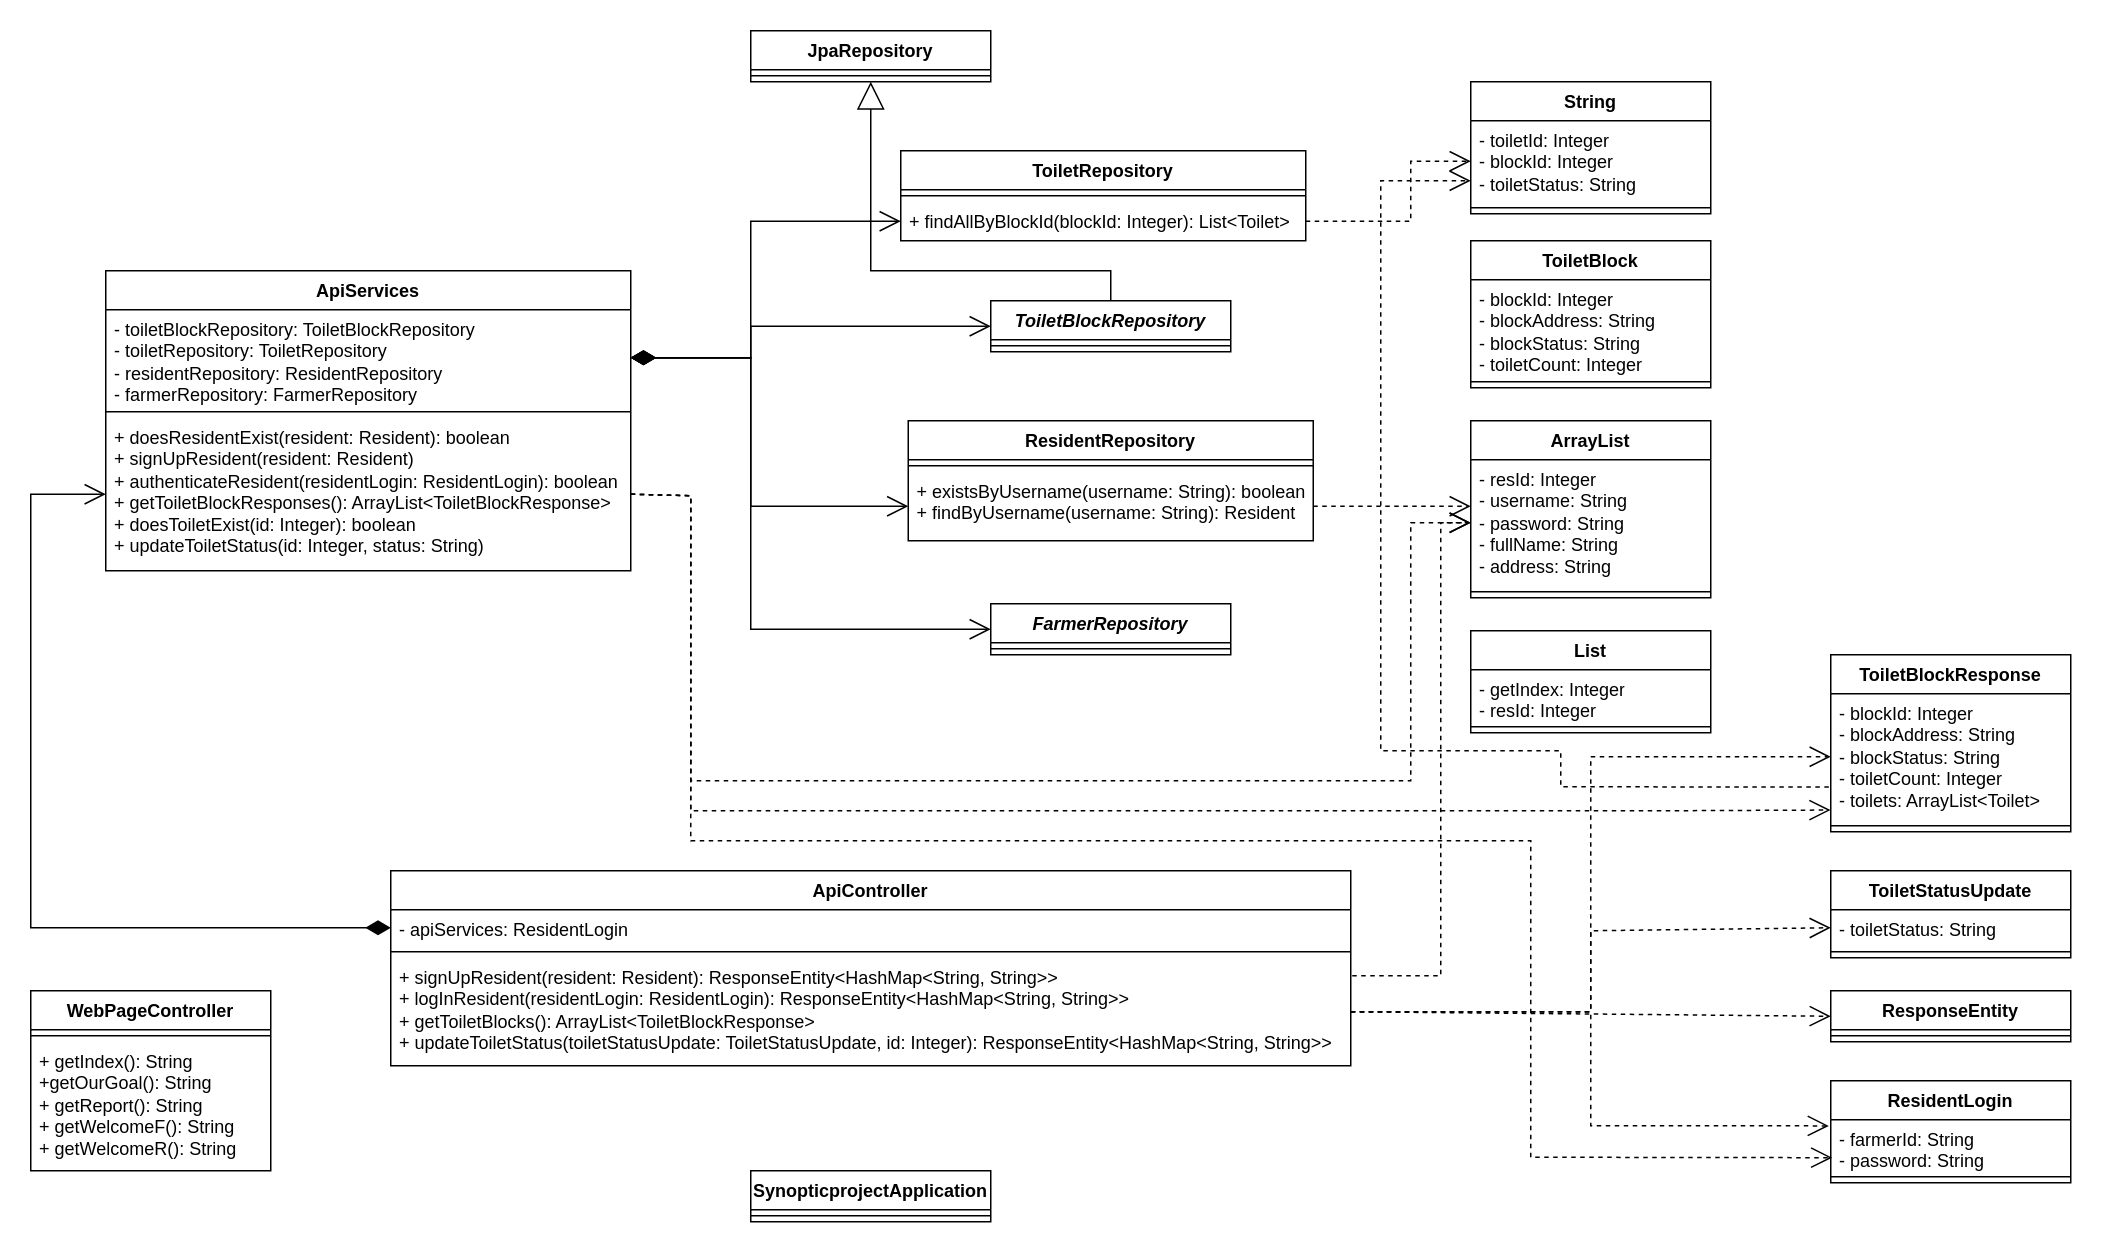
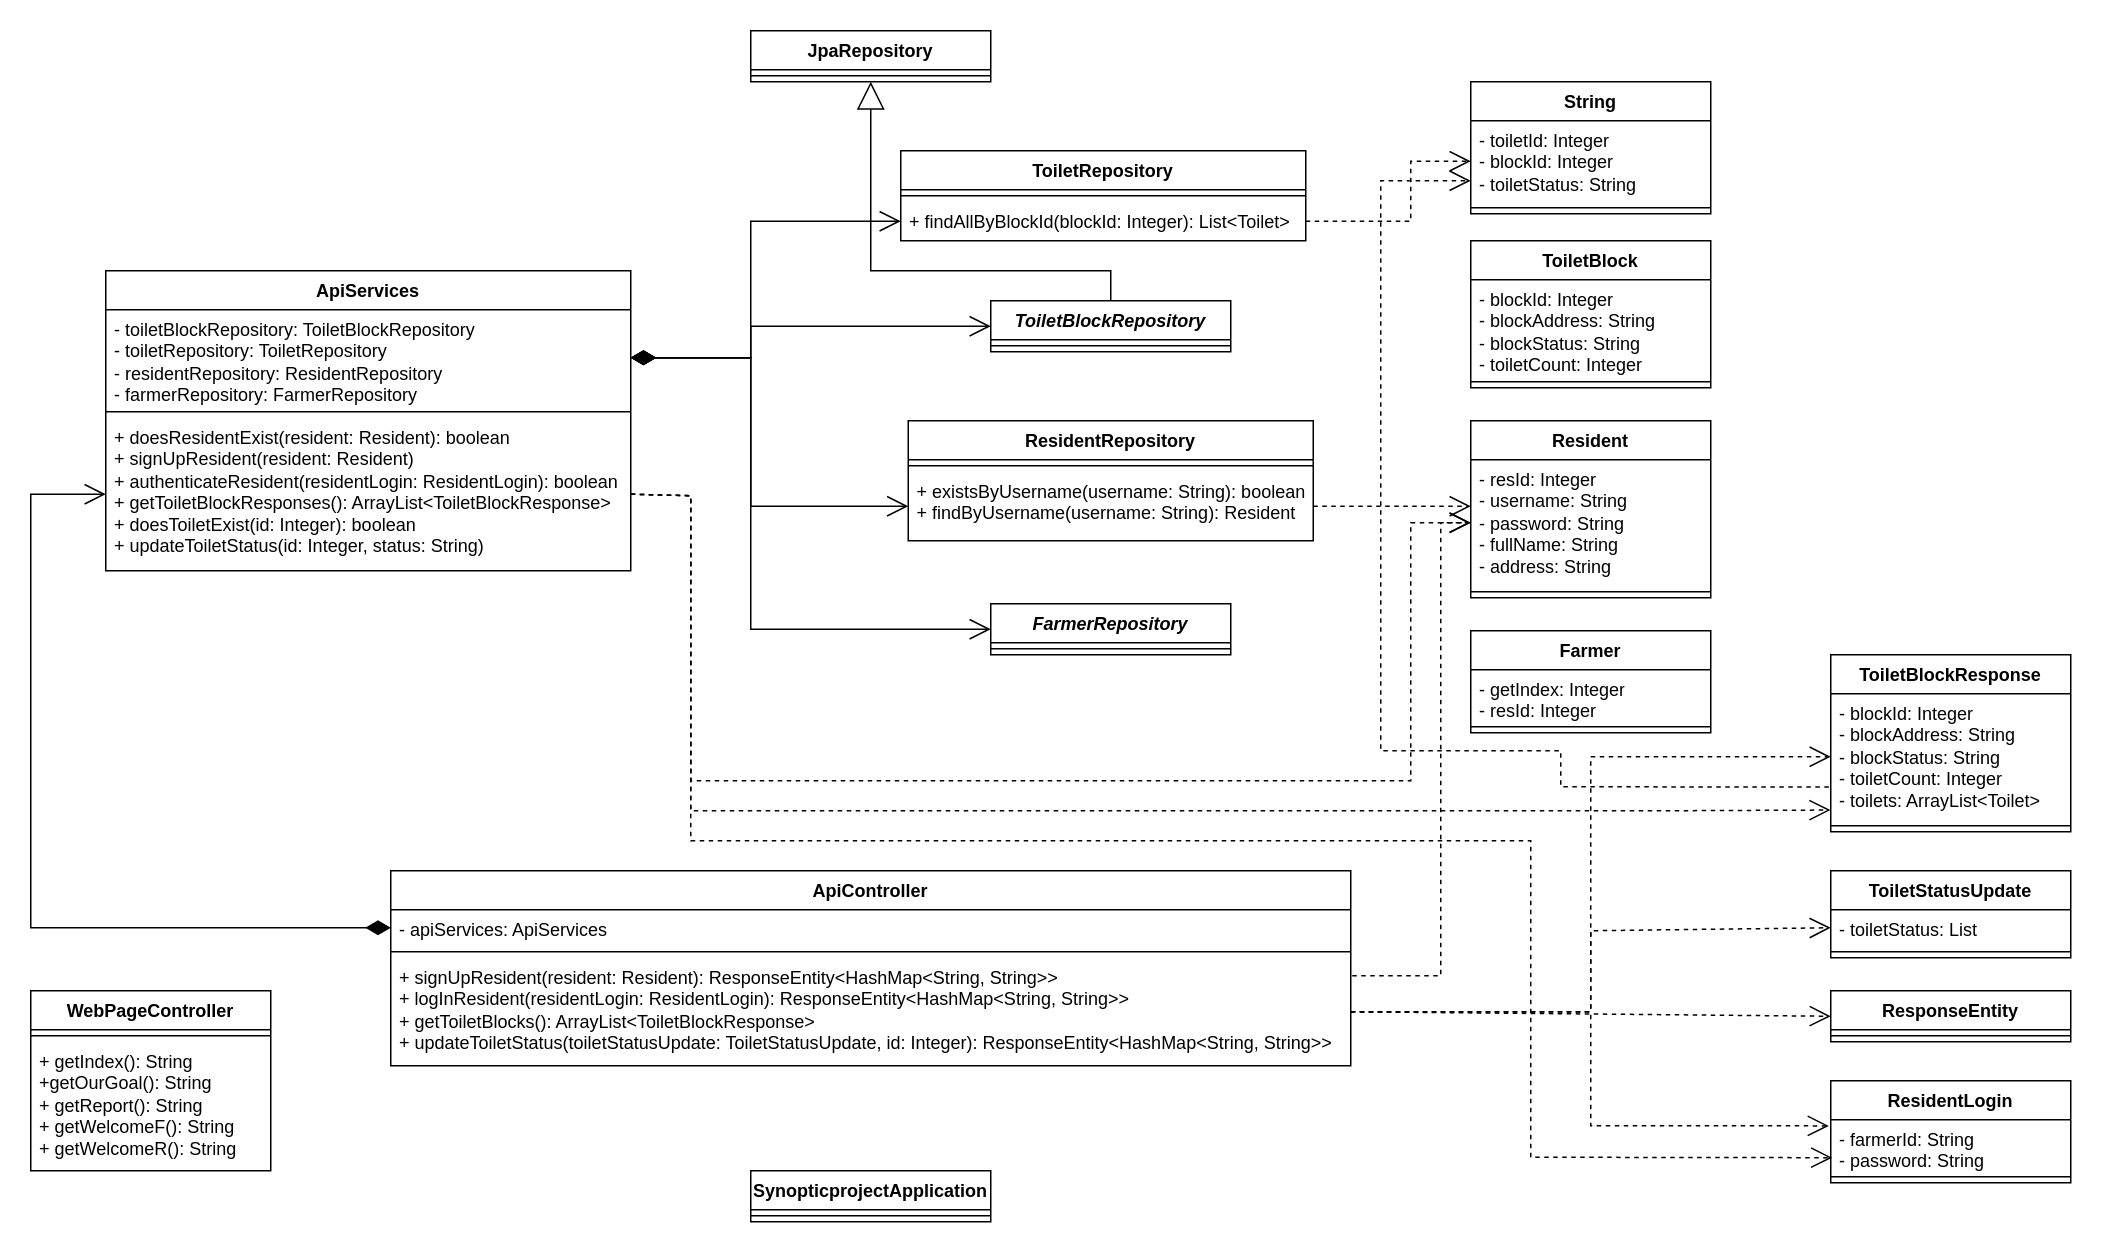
- <mxCell id="60" value="ArrayList" style="swimlane;fontStyle=1;align=center;verticalAlign=top;childLayout=stackLayout;horizontal=1;startSize=26;horizontalStack=0;resizeParent=1;resizeParentMax=0;resizeLast=0;collapsible=1;marginBottom=0;whiteSpace=wrap;html=1;" parent="1" vertex="1"><mxGeometry x="980" y="280" width="160" height="118" as="geometry" /></mxCell>
+ <mxCell id="60" value="Resident" style="swimlane;fontStyle=1;align=center;verticalAlign=top;childLayout=stackLayout;horizontal=1;startSize=26;horizontalStack=0;resizeParent=1;resizeParentMax=0;resizeLast=0;collapsible=1;marginBottom=0;whiteSpace=wrap;html=1;" parent="1" vertex="1"><mxGeometry x="980" y="280" width="160" height="118" as="geometry" /></mxCell>
- <mxCell id="6" value="List" style="swimlane;fontStyle=1;align=center;verticalAlign=top;childLayout=stackLayout;horizontal=1;startSize=26;horizontalStack=0;resizeParent=1;resizeParentMax=0;resizeLast=0;collapsible=1;marginBottom=0;whiteSpace=wrap;html=1;" parent="1" vertex="1"><mxGeometry x="980" y="420" width="160" height="68" as="geometry" /></mxCell>
+ <mxCell id="6" value="Farmer" style="swimlane;fontStyle=1;align=center;verticalAlign=top;childLayout=stackLayout;horizontal=1;startSize=26;horizontalStack=0;resizeParent=1;resizeParentMax=0;resizeLast=0;collapsible=1;marginBottom=0;whiteSpace=wrap;html=1;" parent="1" vertex="1"><mxGeometry x="980" y="420" width="160" height="68" as="geometry" /></mxCell>
- <mxCell id="3" value="- apiServices: ResidentLogin" style="text;strokeColor=none;fillColor=none;align=left;verticalAlign=top;spacingLeft=4;spacingRight=4;overflow=hidden;rotatable=0;points=[[0,0.5],[1,0.5]];portConstraint=eastwest;whiteSpace=wrap;html=1;" parent="2" vertex="1"><mxGeometry y="26" width="640" height="24" as="geometry" /></mxCell>
+ <mxCell id="3" value="- apiServices: ApiServices" style="text;strokeColor=none;fillColor=none;align=left;verticalAlign=top;spacingLeft=4;spacingRight=4;overflow=hidden;rotatable=0;points=[[0,0.5],[1,0.5]];portConstraint=eastwest;whiteSpace=wrap;html=1;" parent="2" vertex="1"><mxGeometry y="26" width="640" height="24" as="geometry" /></mxCell>
- <mxCell id="34" value="- toiletStatus: String" style="text;strokeColor=none;fillColor=none;align=left;verticalAlign=top;spacingLeft=4;spacingRight=4;overflow=hidden;rotatable=0;points=[[0,0.5],[1,0.5]];portConstraint=eastwest;whiteSpace=wrap;html=1;" vertex="1" parent="33"><mxGeometry y="26" width="160" height="24" as="geometry" /></mxCell>
+ <mxCell id="34" value="- toiletStatus: List" style="text;strokeColor=none;fillColor=none;align=left;verticalAlign=top;spacingLeft=4;spacingRight=4;overflow=hidden;rotatable=0;points=[[0,0.5],[1,0.5]];portConstraint=eastwest;whiteSpace=wrap;html=1;" vertex="1" parent="33"><mxGeometry y="26" width="160" height="24" as="geometry" /></mxCell>
